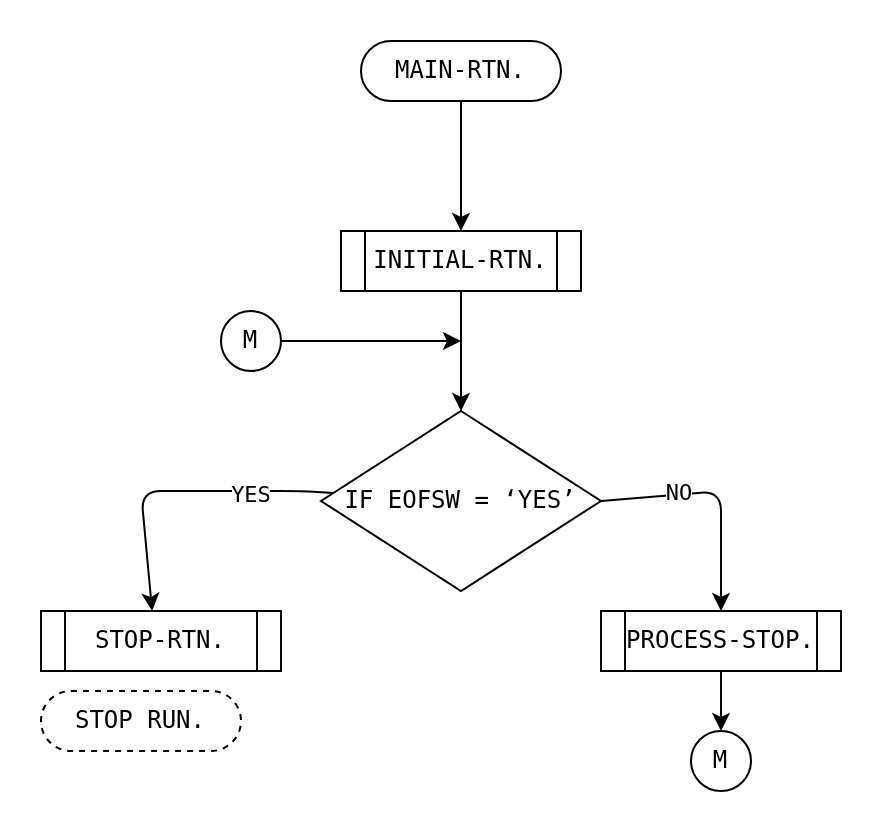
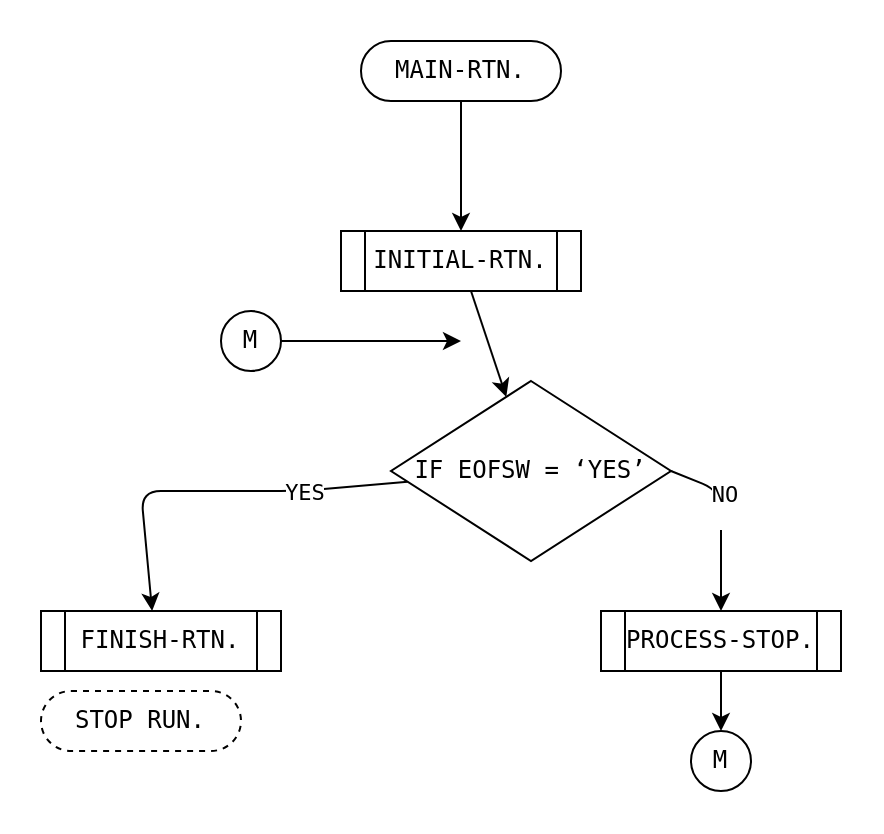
- <mxCell id="10" value="&lt;pre&gt;IF EOFSW = ‘YES’&lt;/pre&gt;&lt;p align=&quot;center&quot; class=&quot;MsoNormal&quot;&gt;&lt;/p&gt;" style="rhombus;whiteSpace=wrap;html=1;" parent="1" vertex="1"><mxGeometry x="160" y="205" width="140" height="90" as="geometry" /></mxCell>
+ <mxCell id="10" value="&lt;pre&gt;IF EOFSW = ‘YES’&lt;/pre&gt;&lt;p align=&quot;center&quot; class=&quot;MsoNormal&quot;&gt;&lt;/p&gt;" style="rhombus;whiteSpace=wrap;html=1;" parent="1" vertex="1"><mxGeometry x="195" y="190" width="140" height="90" as="geometry" /></mxCell>
- <mxCell id="11" value="&lt;pre&gt;STOP-RTN.&lt;/pre&gt;" style="shape=process;whiteSpace=wrap;html=1;backgroundOutline=1;" parent="1" vertex="1"><mxGeometry x="20" y="305" width="120" height="30" as="geometry" /></mxCell>
+ <mxCell id="11" value="&lt;pre&gt;FINISH-RTN.&lt;/pre&gt;" style="shape=process;whiteSpace=wrap;html=1;backgroundOutline=1;" parent="1" vertex="1"><mxGeometry x="20" y="305" width="120" height="30" as="geometry" /></mxCell>
